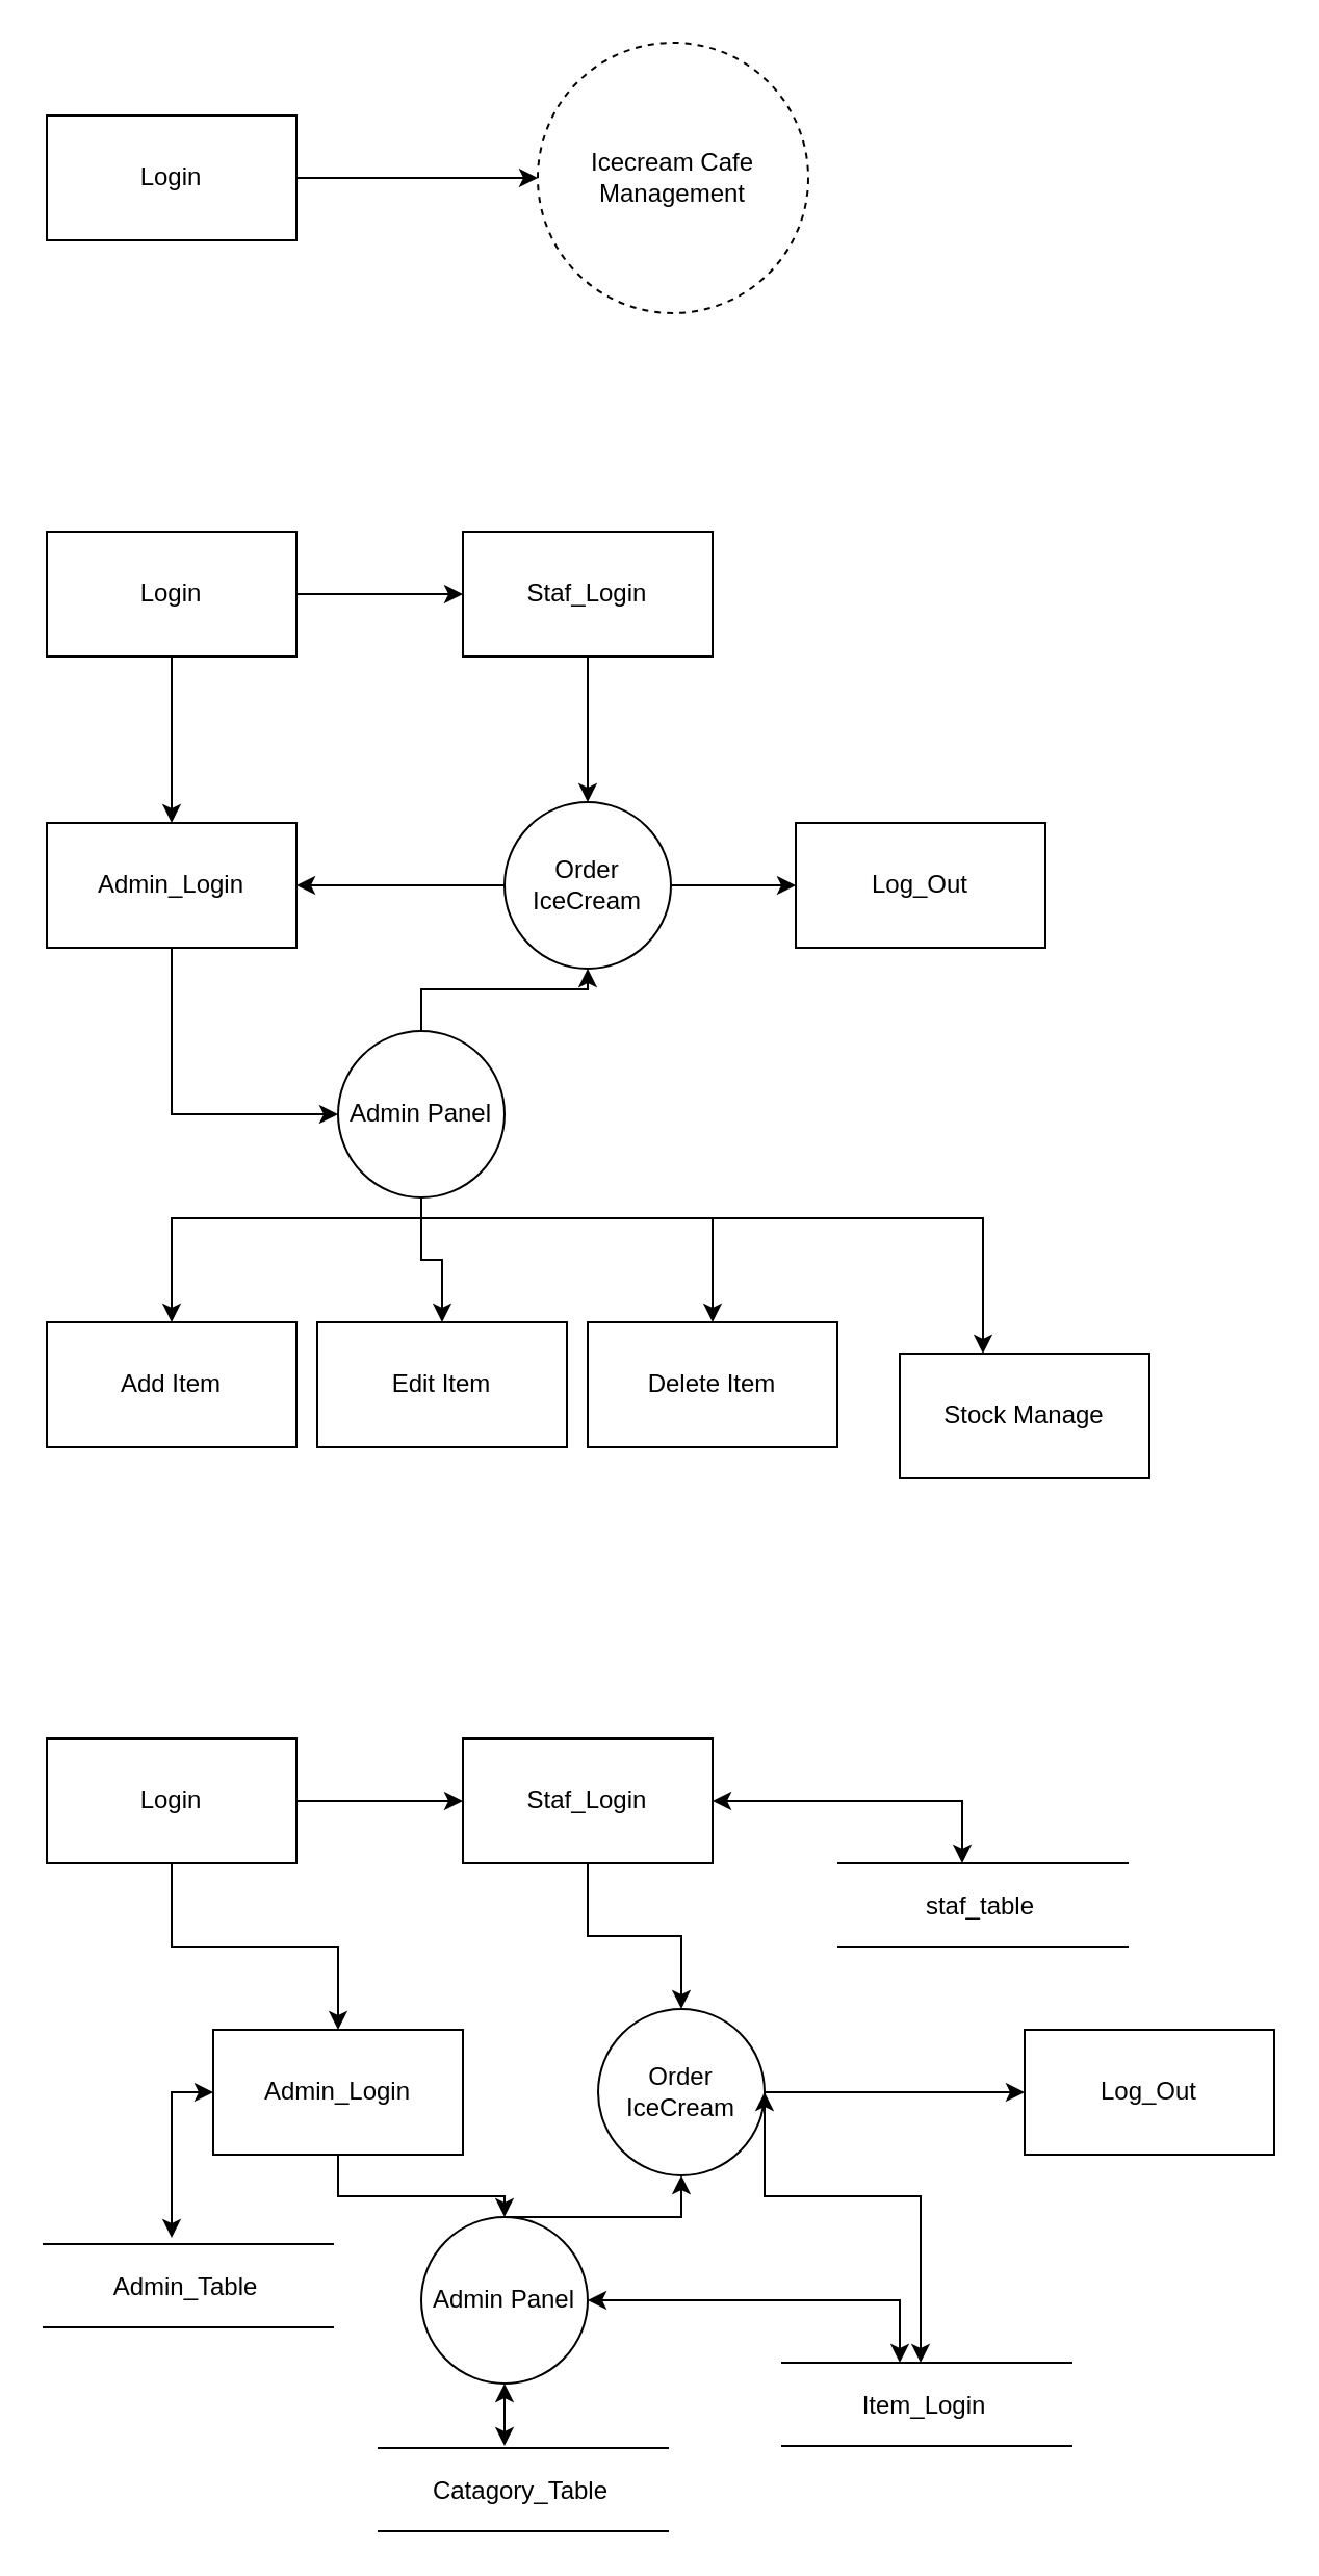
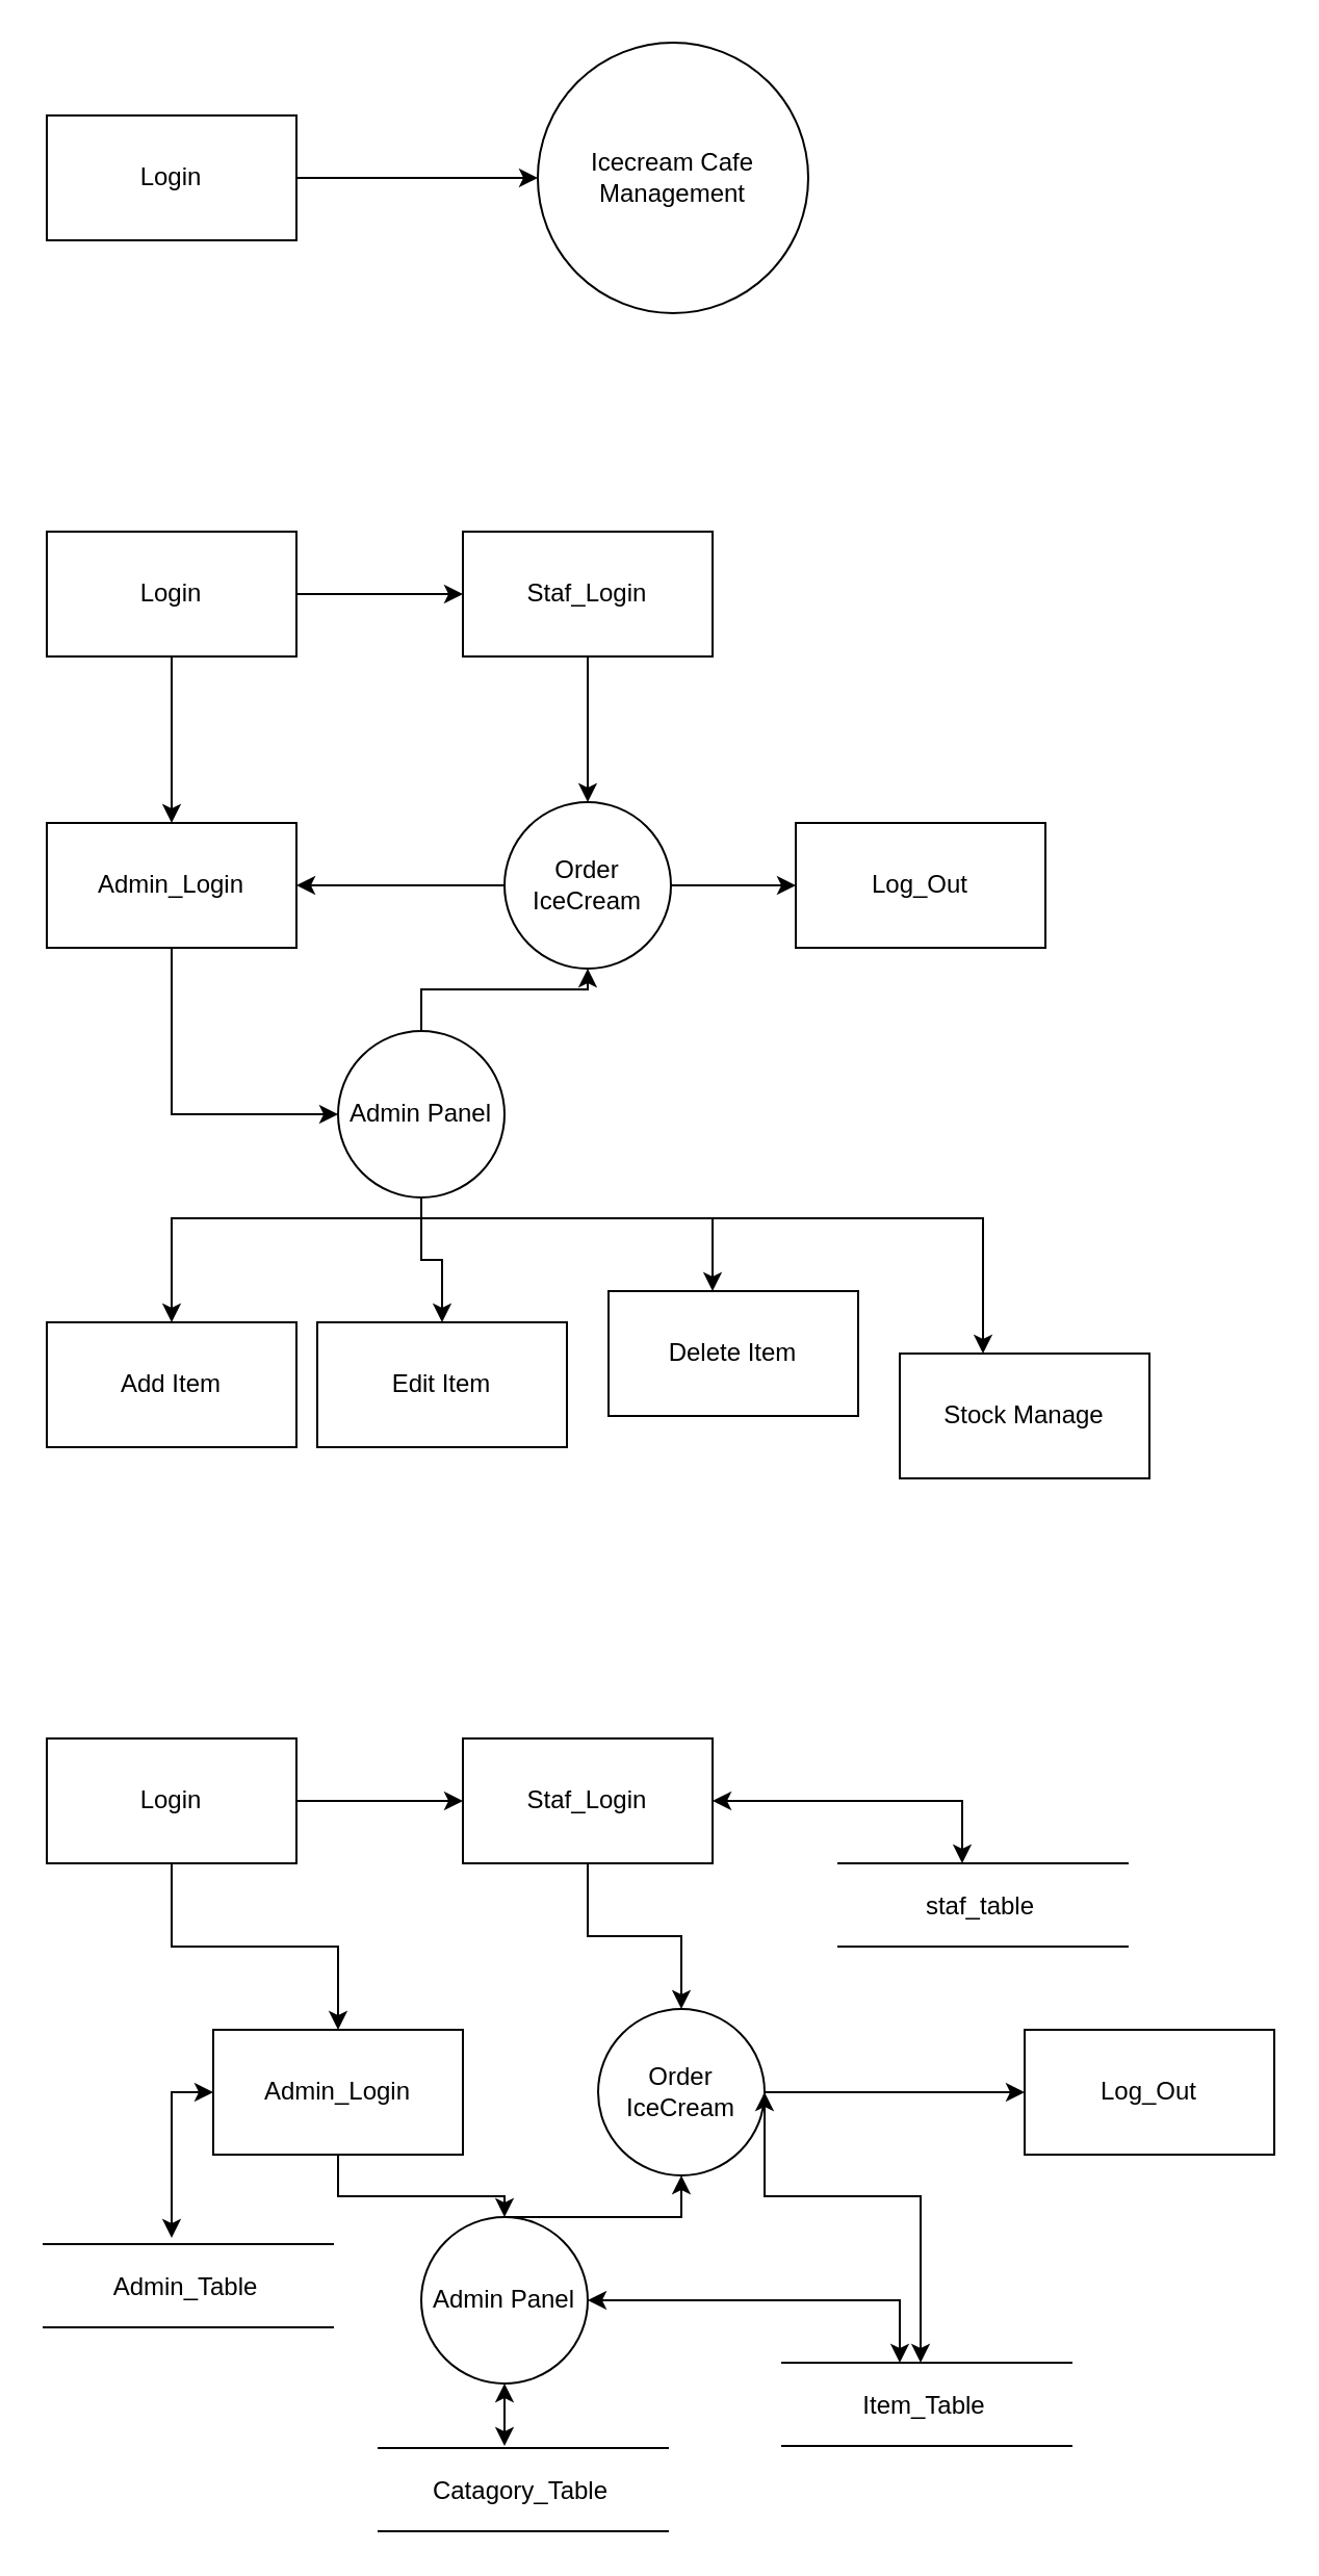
- <mxCell id="4" value="Icecream Cafe Management" style="ellipse;whiteSpace=wrap;html=1;aspect=fixed;dashed=1;" vertex="1" parent="1"><mxGeometry x="258" y="20" width="130" height="130" as="geometry" /></mxCell>
+ <mxCell id="4" value="Icecream Cafe Management" style="ellipse;whiteSpace=wrap;html=1;aspect=fixed;" vertex="1" parent="1"><mxGeometry x="258" y="20" width="130" height="130" as="geometry" /></mxCell>
- <mxCell id="24" value="Delete Item" style="whiteSpace=wrap;html=1;rounded=0;" vertex="1" parent="1"><mxGeometry x="282" y="635" width="120" height="60" as="geometry" /></mxCell>
+ <mxCell id="24" value="Delete Item" style="whiteSpace=wrap;html=1;rounded=0;" vertex="1" parent="1"><mxGeometry x="292" y="620" width="120" height="60" as="geometry" /></mxCell>
- <mxCell id="47" value="Item_Login" style="text;html=1;align=center;verticalAlign=middle;whiteSpace=wrap;rounded=0;" vertex="1" parent="1"><mxGeometry x="414" y="1141" width="60" height="30" as="geometry" /></mxCell>
+ <mxCell id="47" value="Item_Table" style="text;html=1;align=center;verticalAlign=middle;whiteSpace=wrap;rounded=0;" vertex="1" parent="1"><mxGeometry x="414" y="1141" width="60" height="30" as="geometry" /></mxCell>
